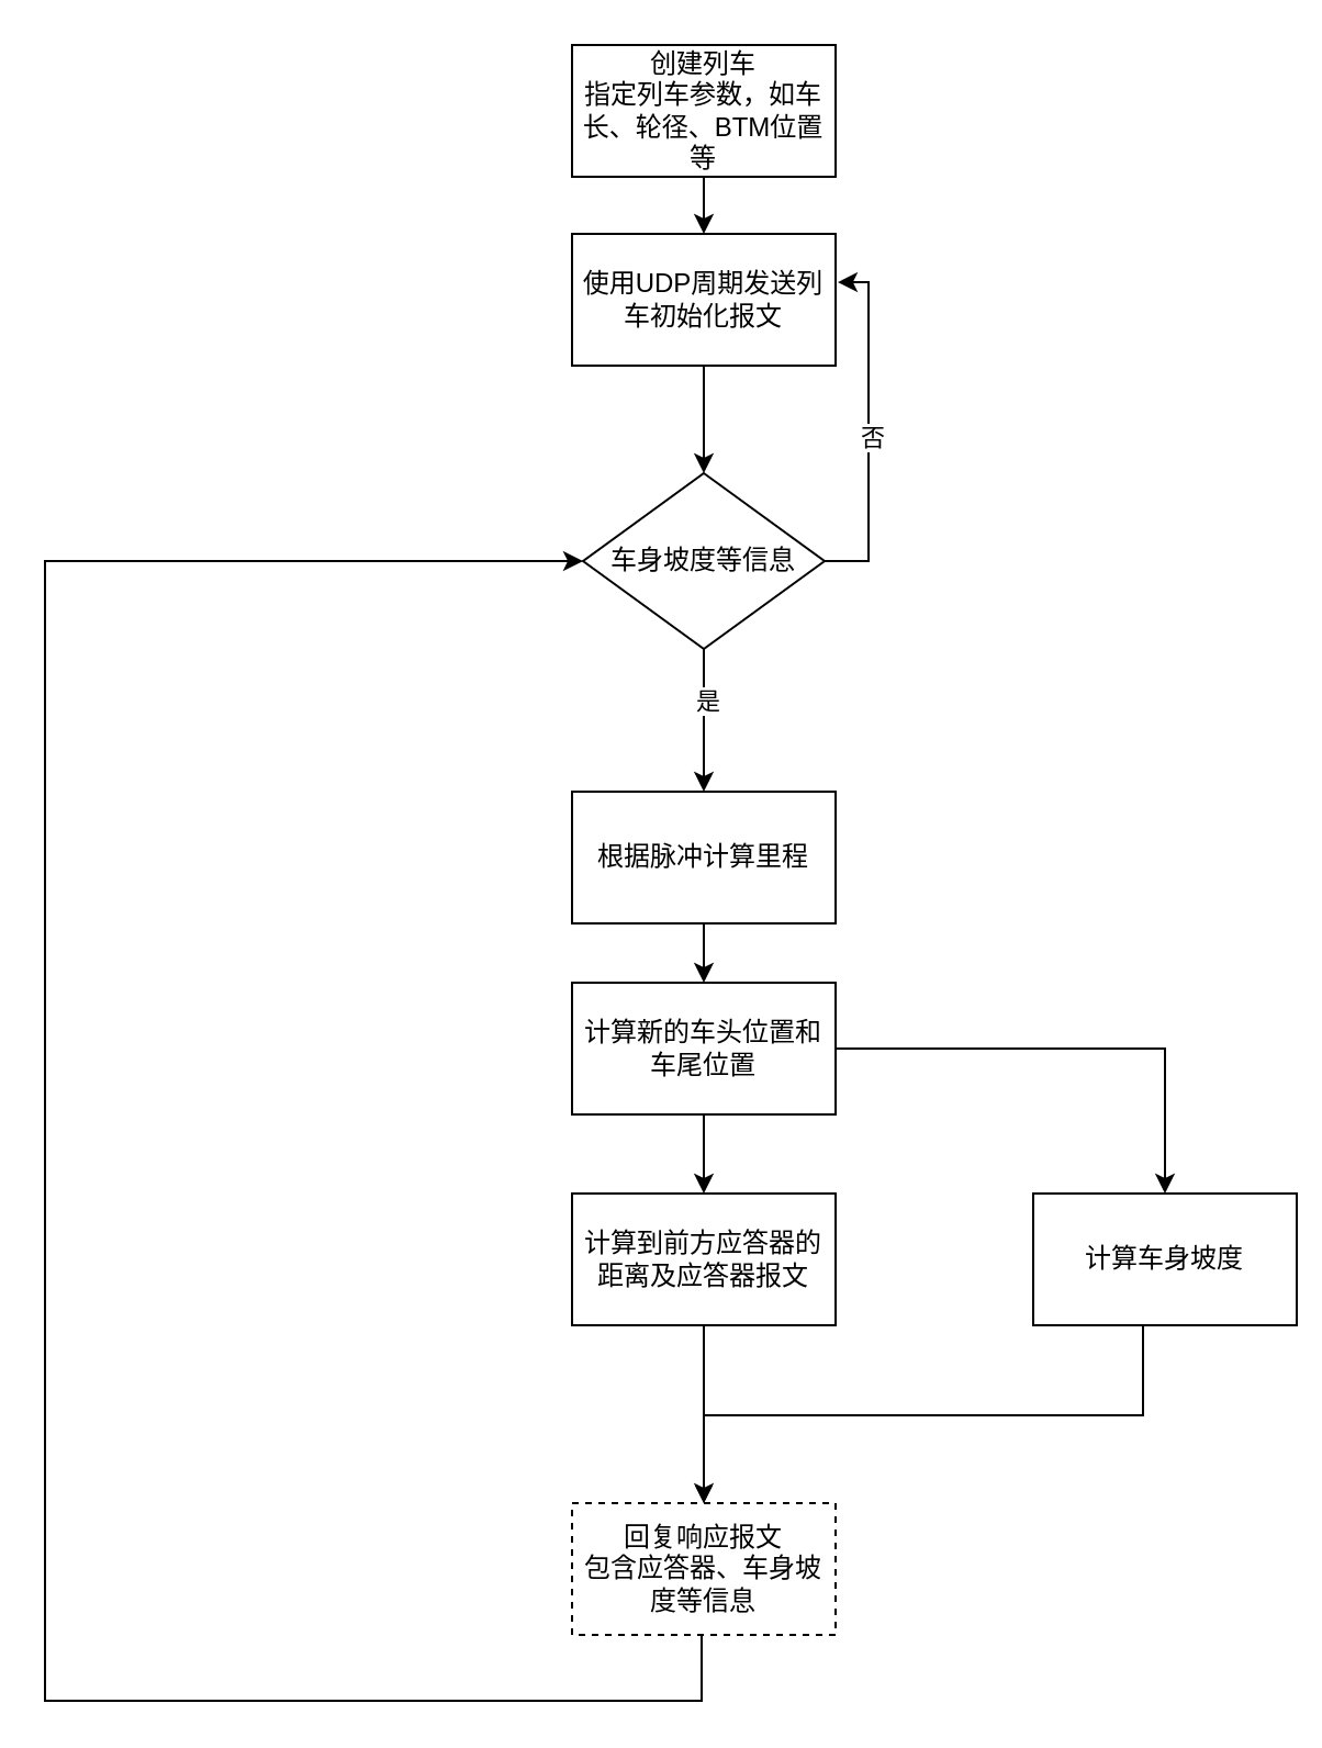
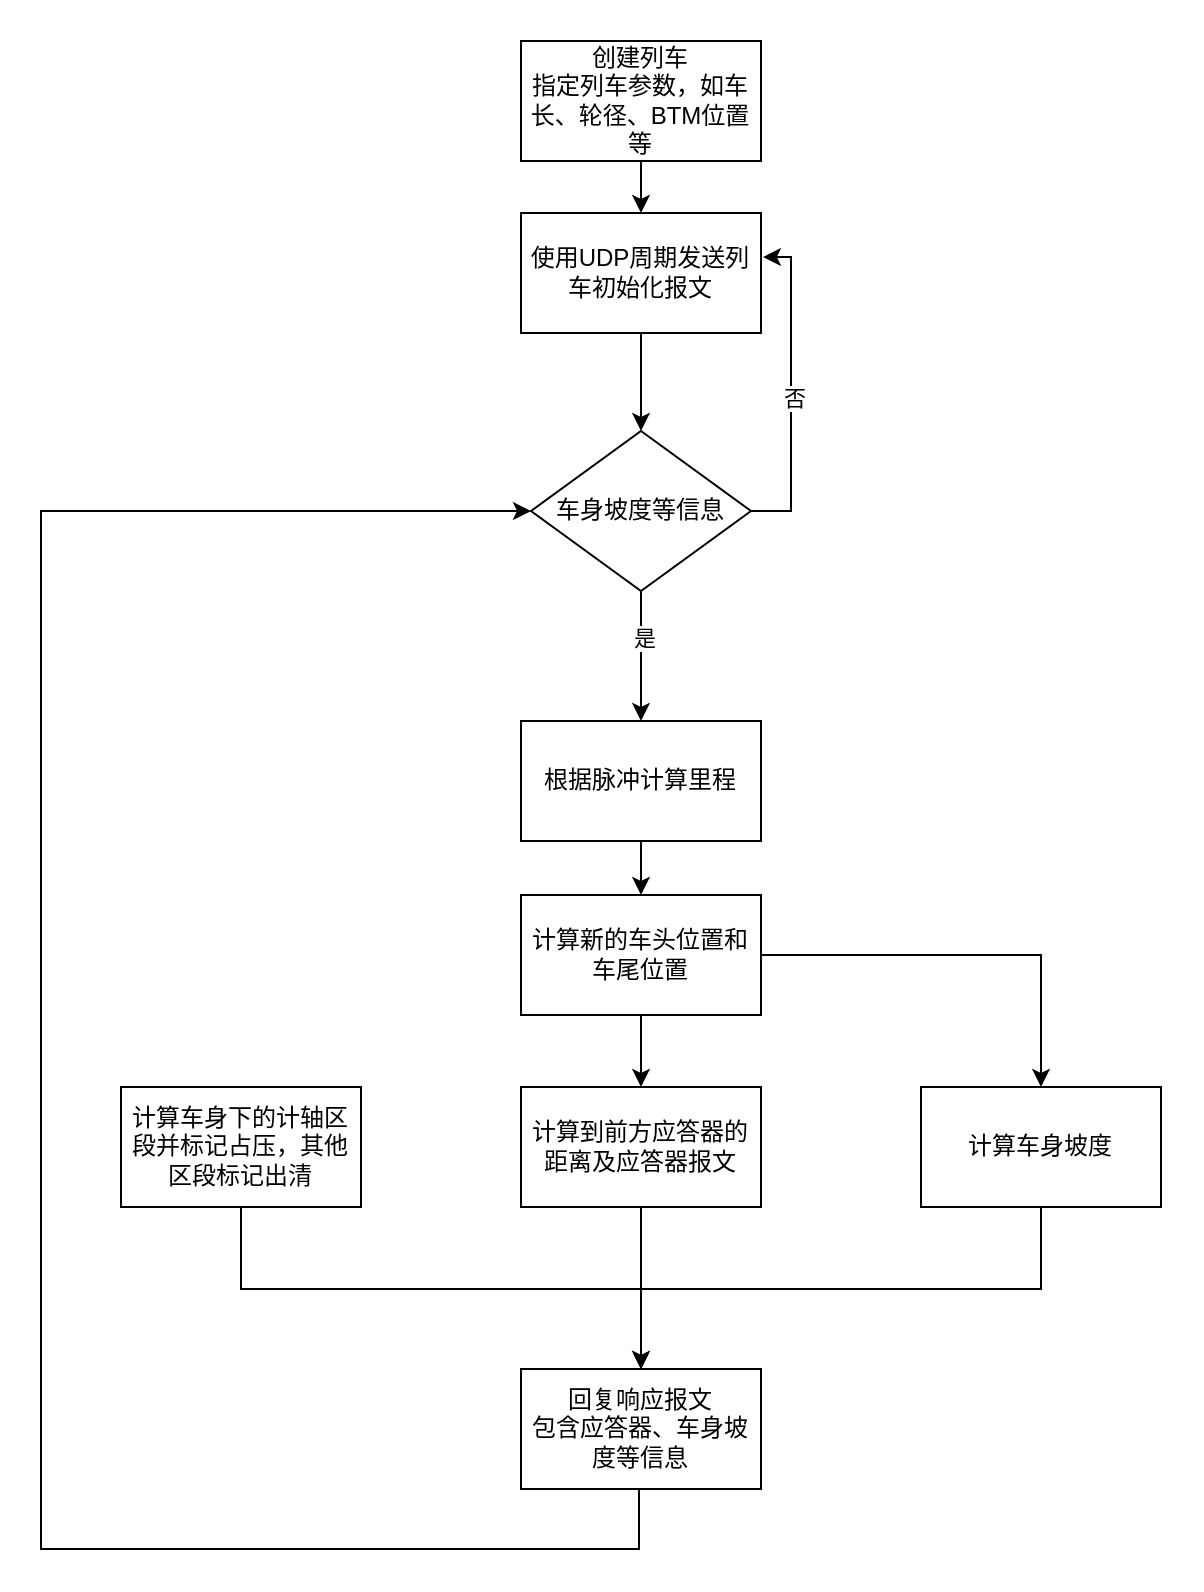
+ <mxCell id="15" value="计算车身下的计轴区段并标记占压，其他区段标记出清" style="whiteSpace=wrap;html=1;rounded=0;" vertex="1" parent="1"><mxGeometry x="60" y="543" width="120" height="60" as="geometry" /></mxCell>
- <mxCell id="19" value="计算车身坡度" style="whiteSpace=wrap;html=1;rounded=0;" vertex="1" parent="1"><mxGeometry x="470" y="543" width="120" height="60" as="geometry" /></mxCell>
+ <mxCell id="19" value="计算车身坡度" style="whiteSpace=wrap;html=1;rounded=0;" vertex="1" parent="1"><mxGeometry x="460" y="543" width="120" height="60" as="geometry" /></mxCell>
+ <mxCell id="14" style="edgeStyle=orthogonalEdgeStyle;rounded=0;orthogonalLoop=1;jettySize=auto;html=1;entryX=0.5;entryY=0;entryDx=0;entryDy=0;" edge="1" parent="1" source="15" target="21"><mxGeometry relative="1" as="geometry"><Array as="points"><mxPoint x="120" y="644" /><mxPoint x="320" y="644" /></Array></mxGeometry></mxCell>
- <mxCell id="21" value="回复响应报文&lt;div&gt;包含应答器、车身坡度等信息&lt;/div&gt;" style="whiteSpace=wrap;html=1;rounded=0;dashed=1;" vertex="1" parent="1"><mxGeometry x="260" y="684" width="120" height="60" as="geometry" /></mxCell>
+ <mxCell id="21" value="回复响应报文&lt;div&gt;包含应答器、车身坡度等信息&lt;/div&gt;" style="whiteSpace=wrap;html=1;rounded=0;" vertex="1" parent="1"><mxGeometry x="260" y="684" width="120" height="60" as="geometry" /></mxCell>
